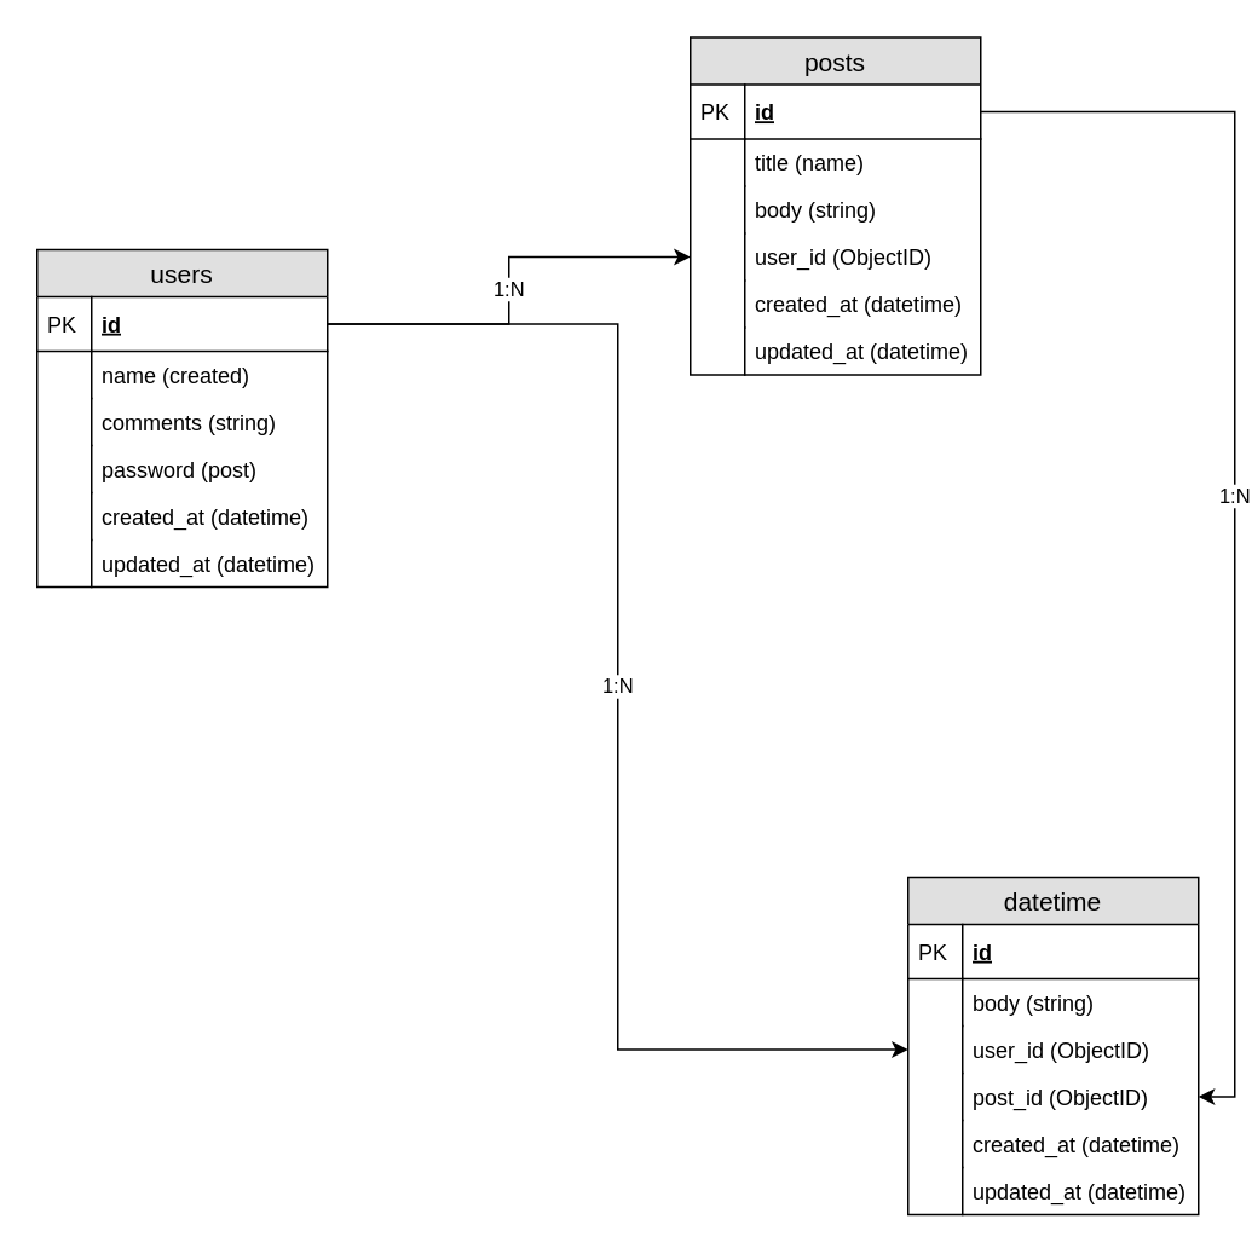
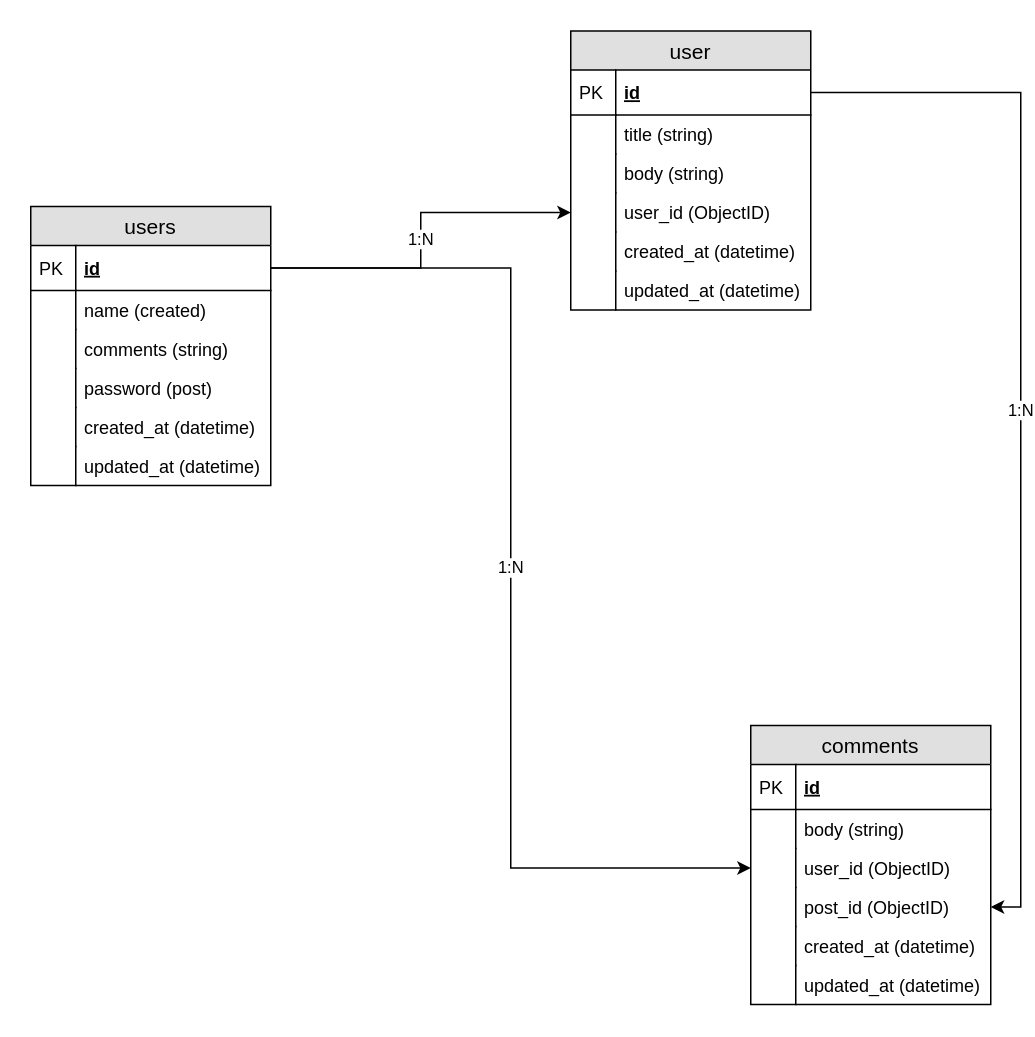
- <mxCell id="15" value="posts" style="swimlane;fontStyle=0;childLayout=stackLayout;horizontal=1;startSize=26;fillColor=#e0e0e0;horizontalStack=0;resizeParent=1;resizeParentMax=0;resizeLast=0;collapsible=1;marginBottom=0;swimlaneFillColor=#ffffff;align=center;fontSize=14;" parent="1" vertex="1"><mxGeometry x="380" y="20" width="160" height="186" as="geometry" /></mxCell>
+ <mxCell id="15" value="user" style="swimlane;fontStyle=0;childLayout=stackLayout;horizontal=1;startSize=26;fillColor=#e0e0e0;horizontalStack=0;resizeParent=1;resizeParentMax=0;resizeLast=0;collapsible=1;marginBottom=0;swimlaneFillColor=#ffffff;align=center;fontSize=14;" parent="1" vertex="1"><mxGeometry x="380" y="20" width="160" height="186" as="geometry" /></mxCell>
- <mxCell id="18" value="title (name)" style="shape=partialRectangle;top=0;left=0;right=0;bottom=0;align=left;verticalAlign=top;fillColor=none;spacingLeft=34;spacingRight=4;overflow=hidden;rotatable=0;points=[[0,0.5],[1,0.5]];portConstraint=eastwest;dropTarget=0;fontSize=12;" parent="15" vertex="1"><mxGeometry y="56" width="160" height="26" as="geometry" /></mxCell>
+ <mxCell id="18" value="title (string)" style="shape=partialRectangle;top=0;left=0;right=0;bottom=0;align=left;verticalAlign=top;fillColor=none;spacingLeft=34;spacingRight=4;overflow=hidden;rotatable=0;points=[[0,0.5],[1,0.5]];portConstraint=eastwest;dropTarget=0;fontSize=12;" parent="15" vertex="1"><mxGeometry y="56" width="160" height="26" as="geometry" /></mxCell>
- <mxCell id="28" value="datetime" style="swimlane;fontStyle=0;childLayout=stackLayout;horizontal=1;startSize=26;fillColor=#e0e0e0;horizontalStack=0;resizeParent=1;resizeParentMax=0;resizeLast=0;collapsible=1;marginBottom=0;swimlaneFillColor=#ffffff;align=center;fontSize=14;" parent="1" vertex="1"><mxGeometry x="500" y="483" width="160" height="186" as="geometry" /></mxCell>
+ <mxCell id="28" value="comments" style="swimlane;fontStyle=0;childLayout=stackLayout;horizontal=1;startSize=26;fillColor=#e0e0e0;horizontalStack=0;resizeParent=1;resizeParentMax=0;resizeLast=0;collapsible=1;marginBottom=0;swimlaneFillColor=#ffffff;align=center;fontSize=14;" parent="1" vertex="1"><mxGeometry x="500" y="483" width="160" height="186" as="geometry" /></mxCell>
